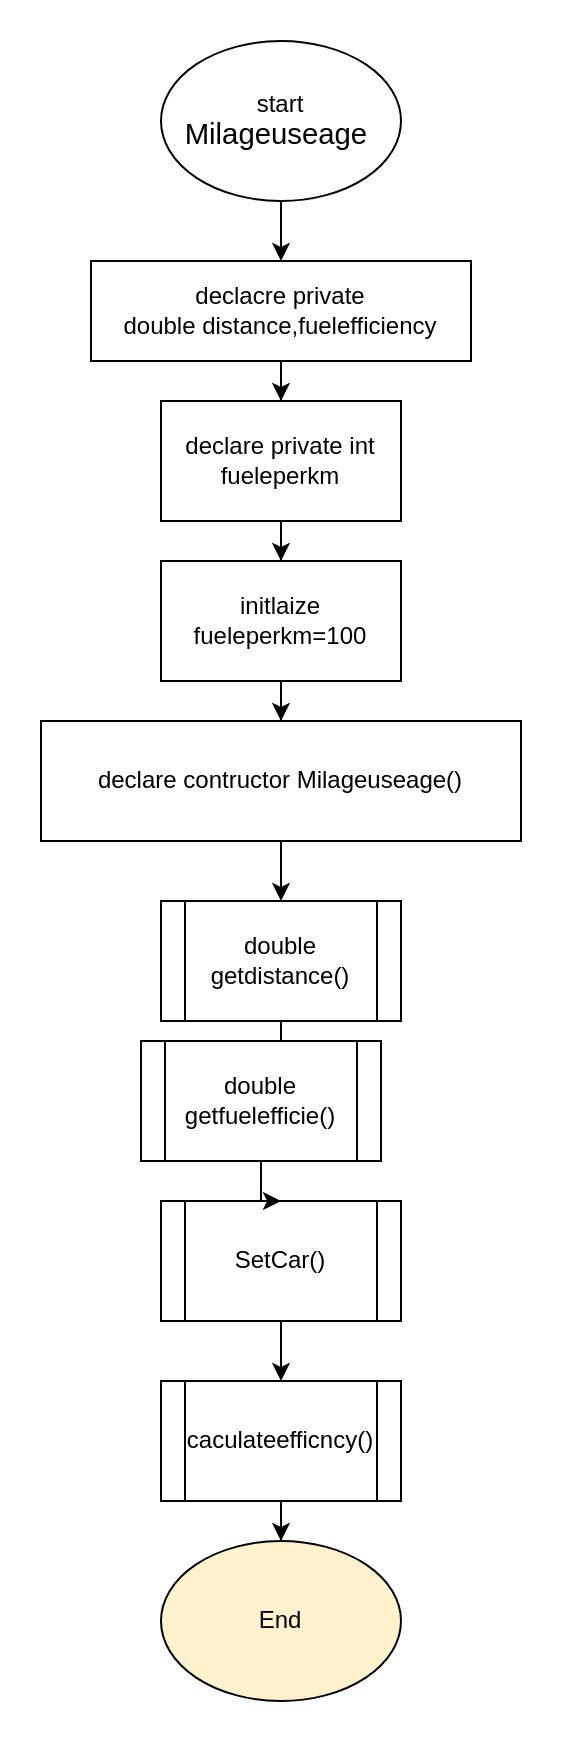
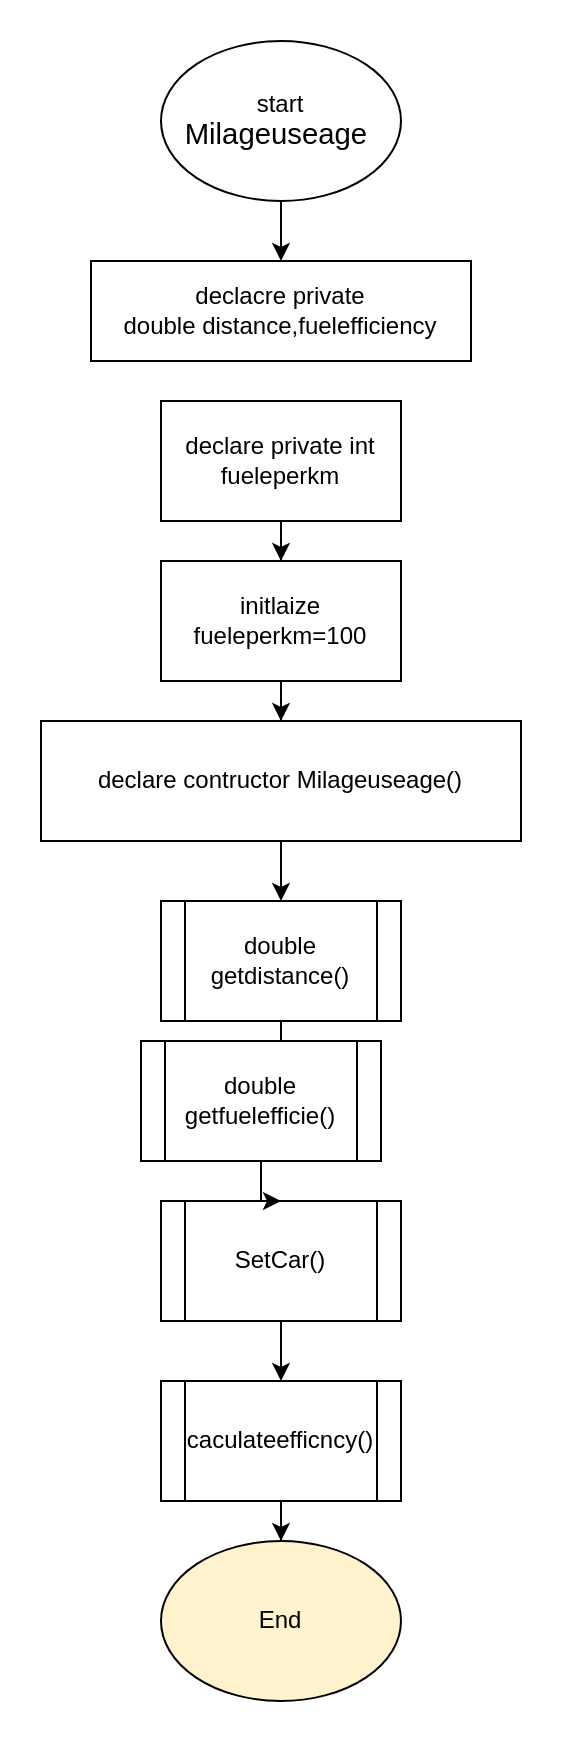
- <mxCell id="4" value="" style="edgeStyle=orthogonalEdgeStyle;rounded=0;orthogonalLoop=1;jettySize=auto;html=1;" edge="1" parent="1" source="5" target="7"><mxGeometry relative="1" as="geometry" /></mxCell>
